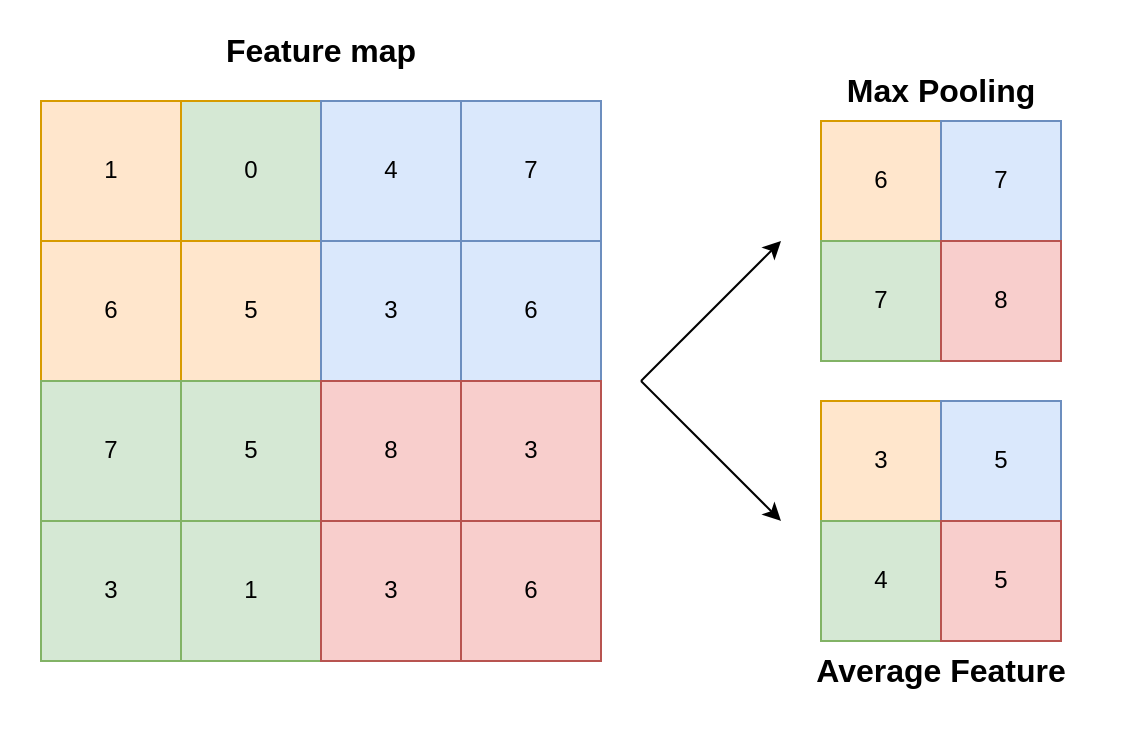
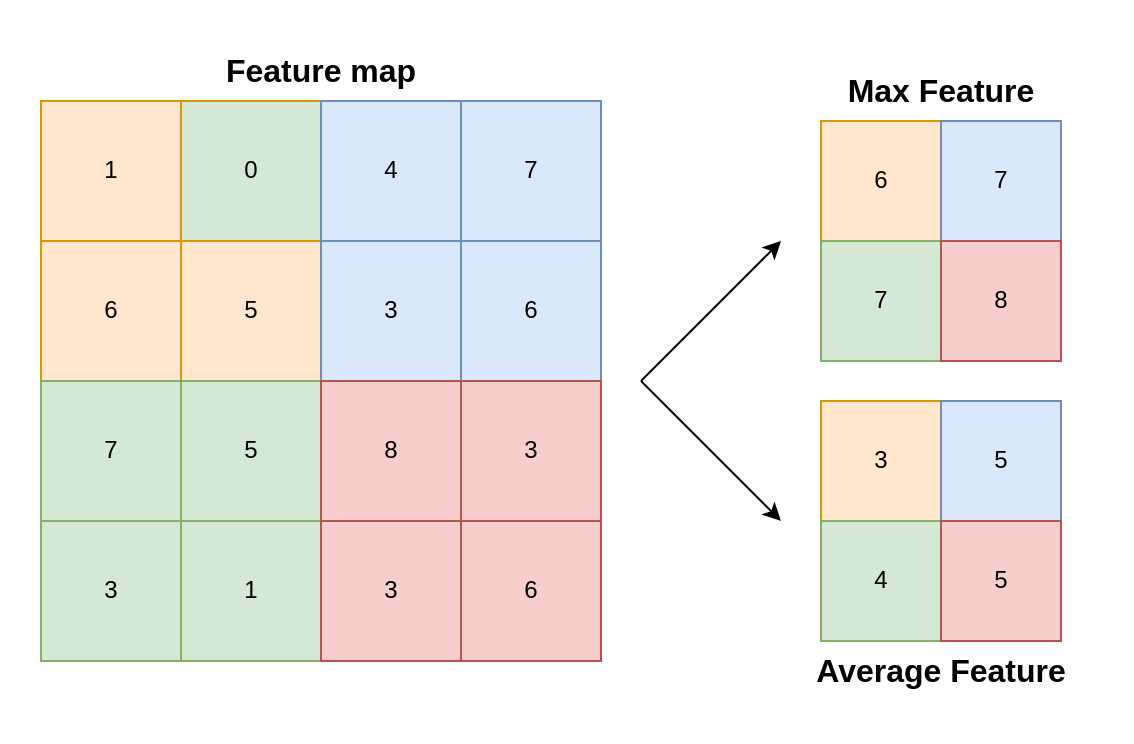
- <mxCell id="30" value="Feature map" style="text;html=1;align=center;verticalAlign=middle;resizable=0;points=[];autosize=1;strokeColor=none;fillColor=none;fontSize=16;fontStyle=1" vertex="1" parent="1"><mxGeometry x="100" y="10" width="120" height="30" as="geometry" /></mxCell>
+ <mxCell id="30" value="Feature map" style="text;html=1;align=center;verticalAlign=middle;resizable=0;points=[];autosize=1;strokeColor=none;fillColor=none;fontSize=16;fontStyle=1" vertex="1" parent="1"><mxGeometry x="100" y="20" width="120" height="30" as="geometry" /></mxCell>
- <mxCell id="28" value="Max Pooling" style="text;html=1;align=center;verticalAlign=middle;resizable=0;points=[];autosize=1;strokeColor=none;fillColor=none;fontStyle=1;fontSize=16;" vertex="1" parent="1"><mxGeometry x="410" y="30" width="120" height="30" as="geometry" /></mxCell>
+ <mxCell id="28" value="Max Feature" style="text;html=1;align=center;verticalAlign=middle;resizable=0;points=[];autosize=1;strokeColor=none;fillColor=none;fontStyle=1;fontSize=16;" vertex="1" parent="1"><mxGeometry x="410" y="30" width="120" height="30" as="geometry" /></mxCell>
